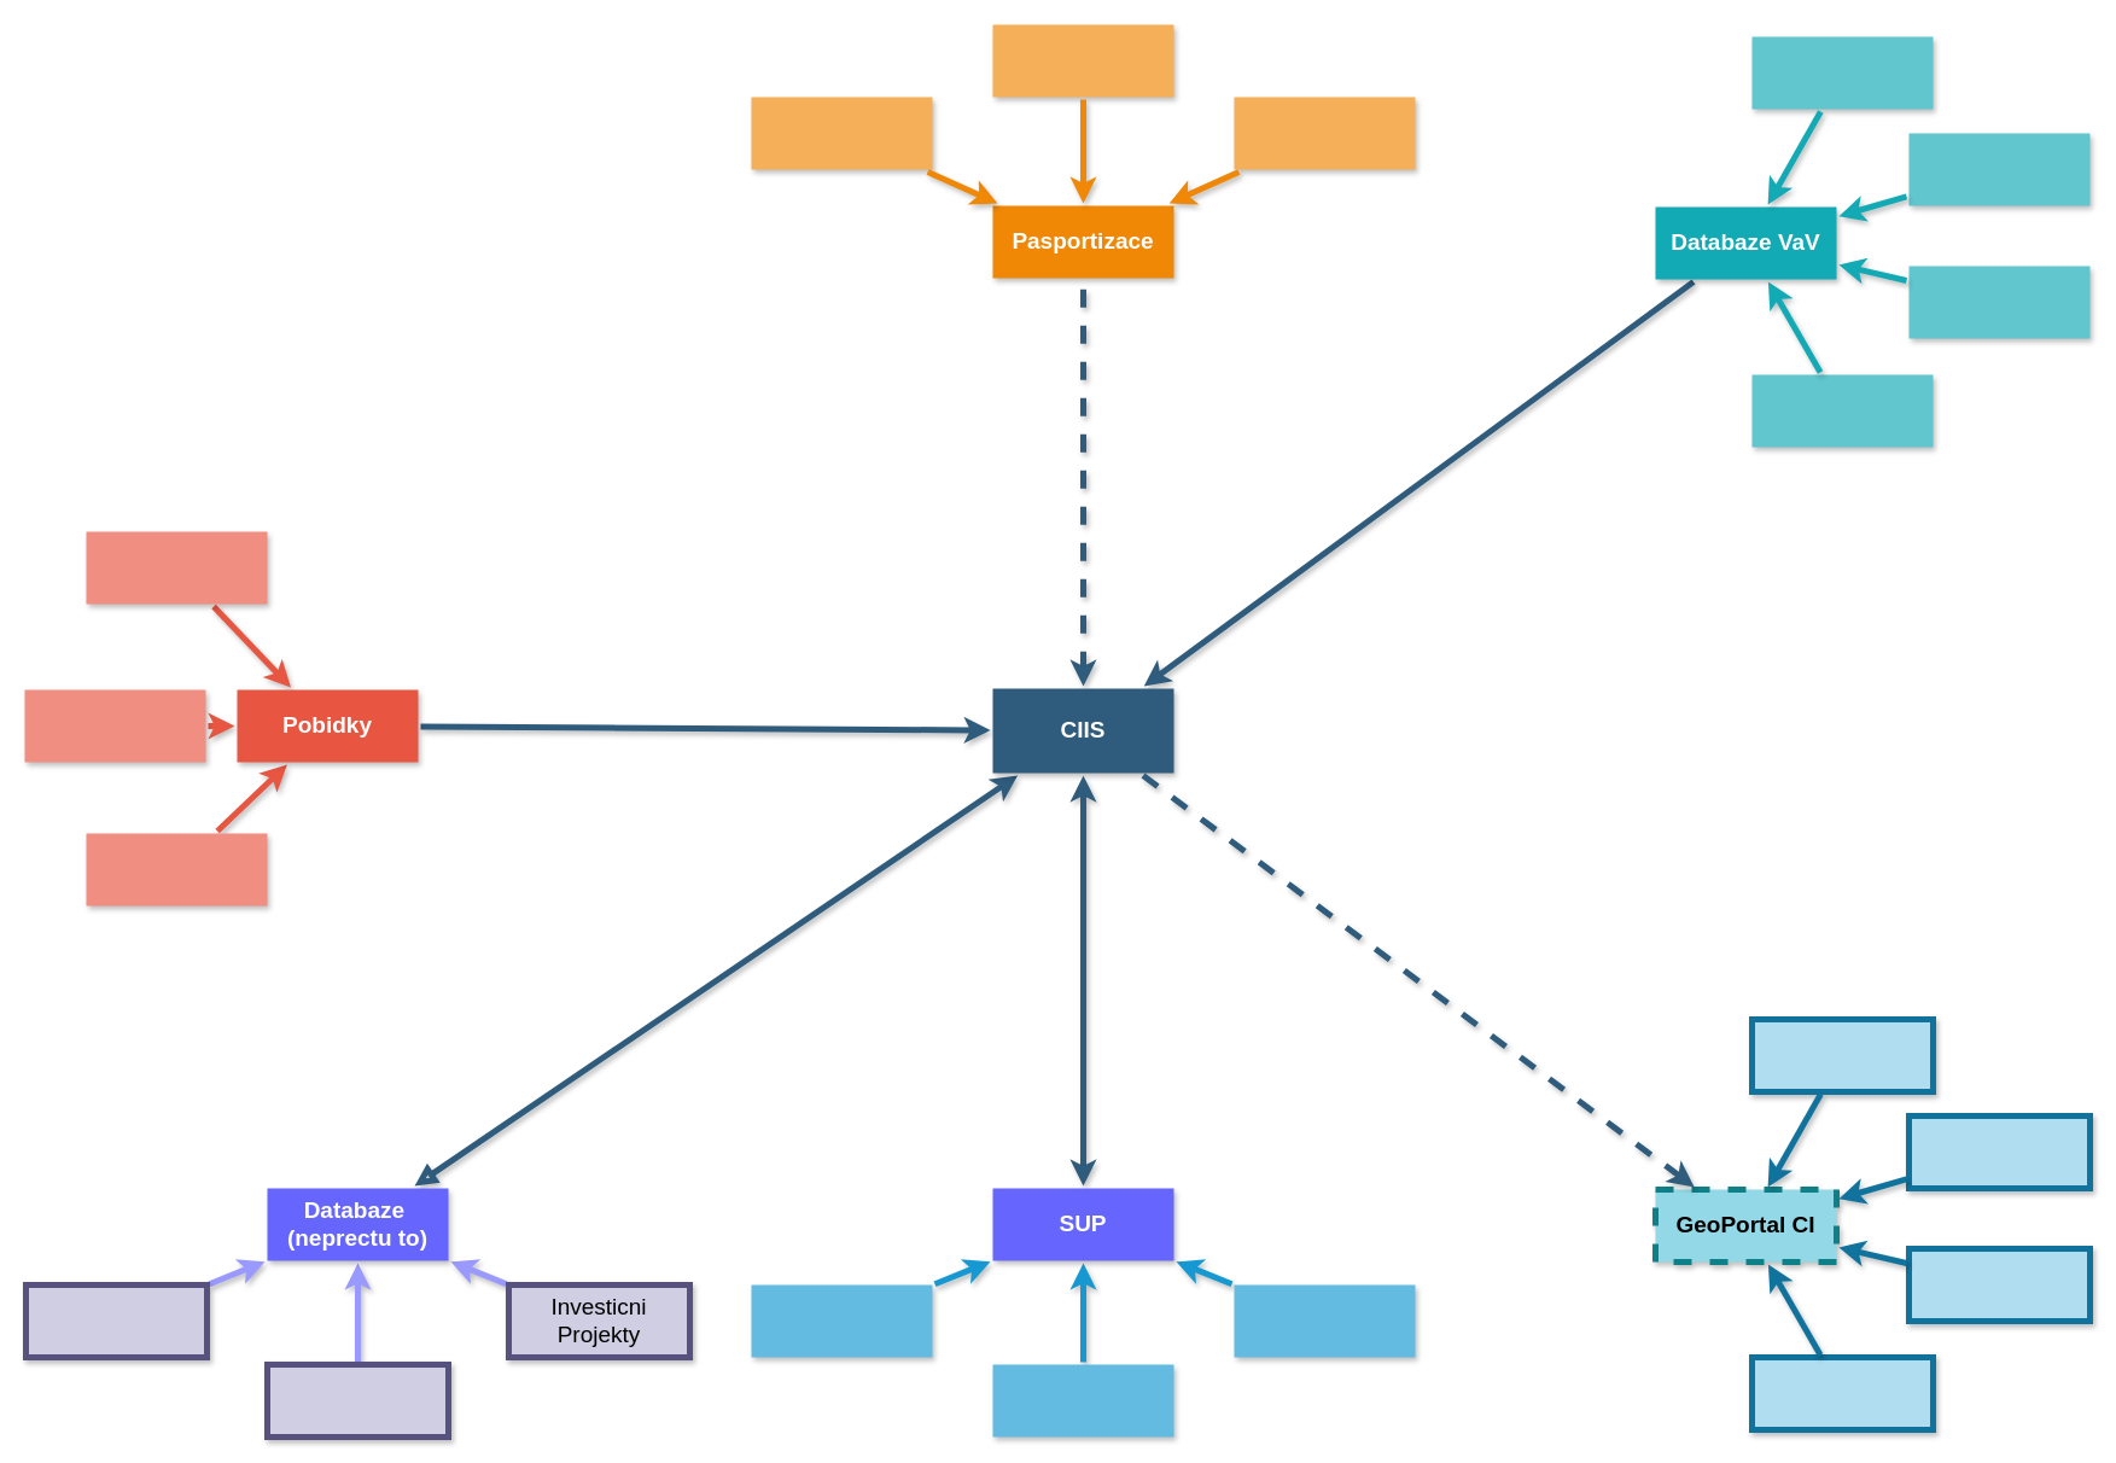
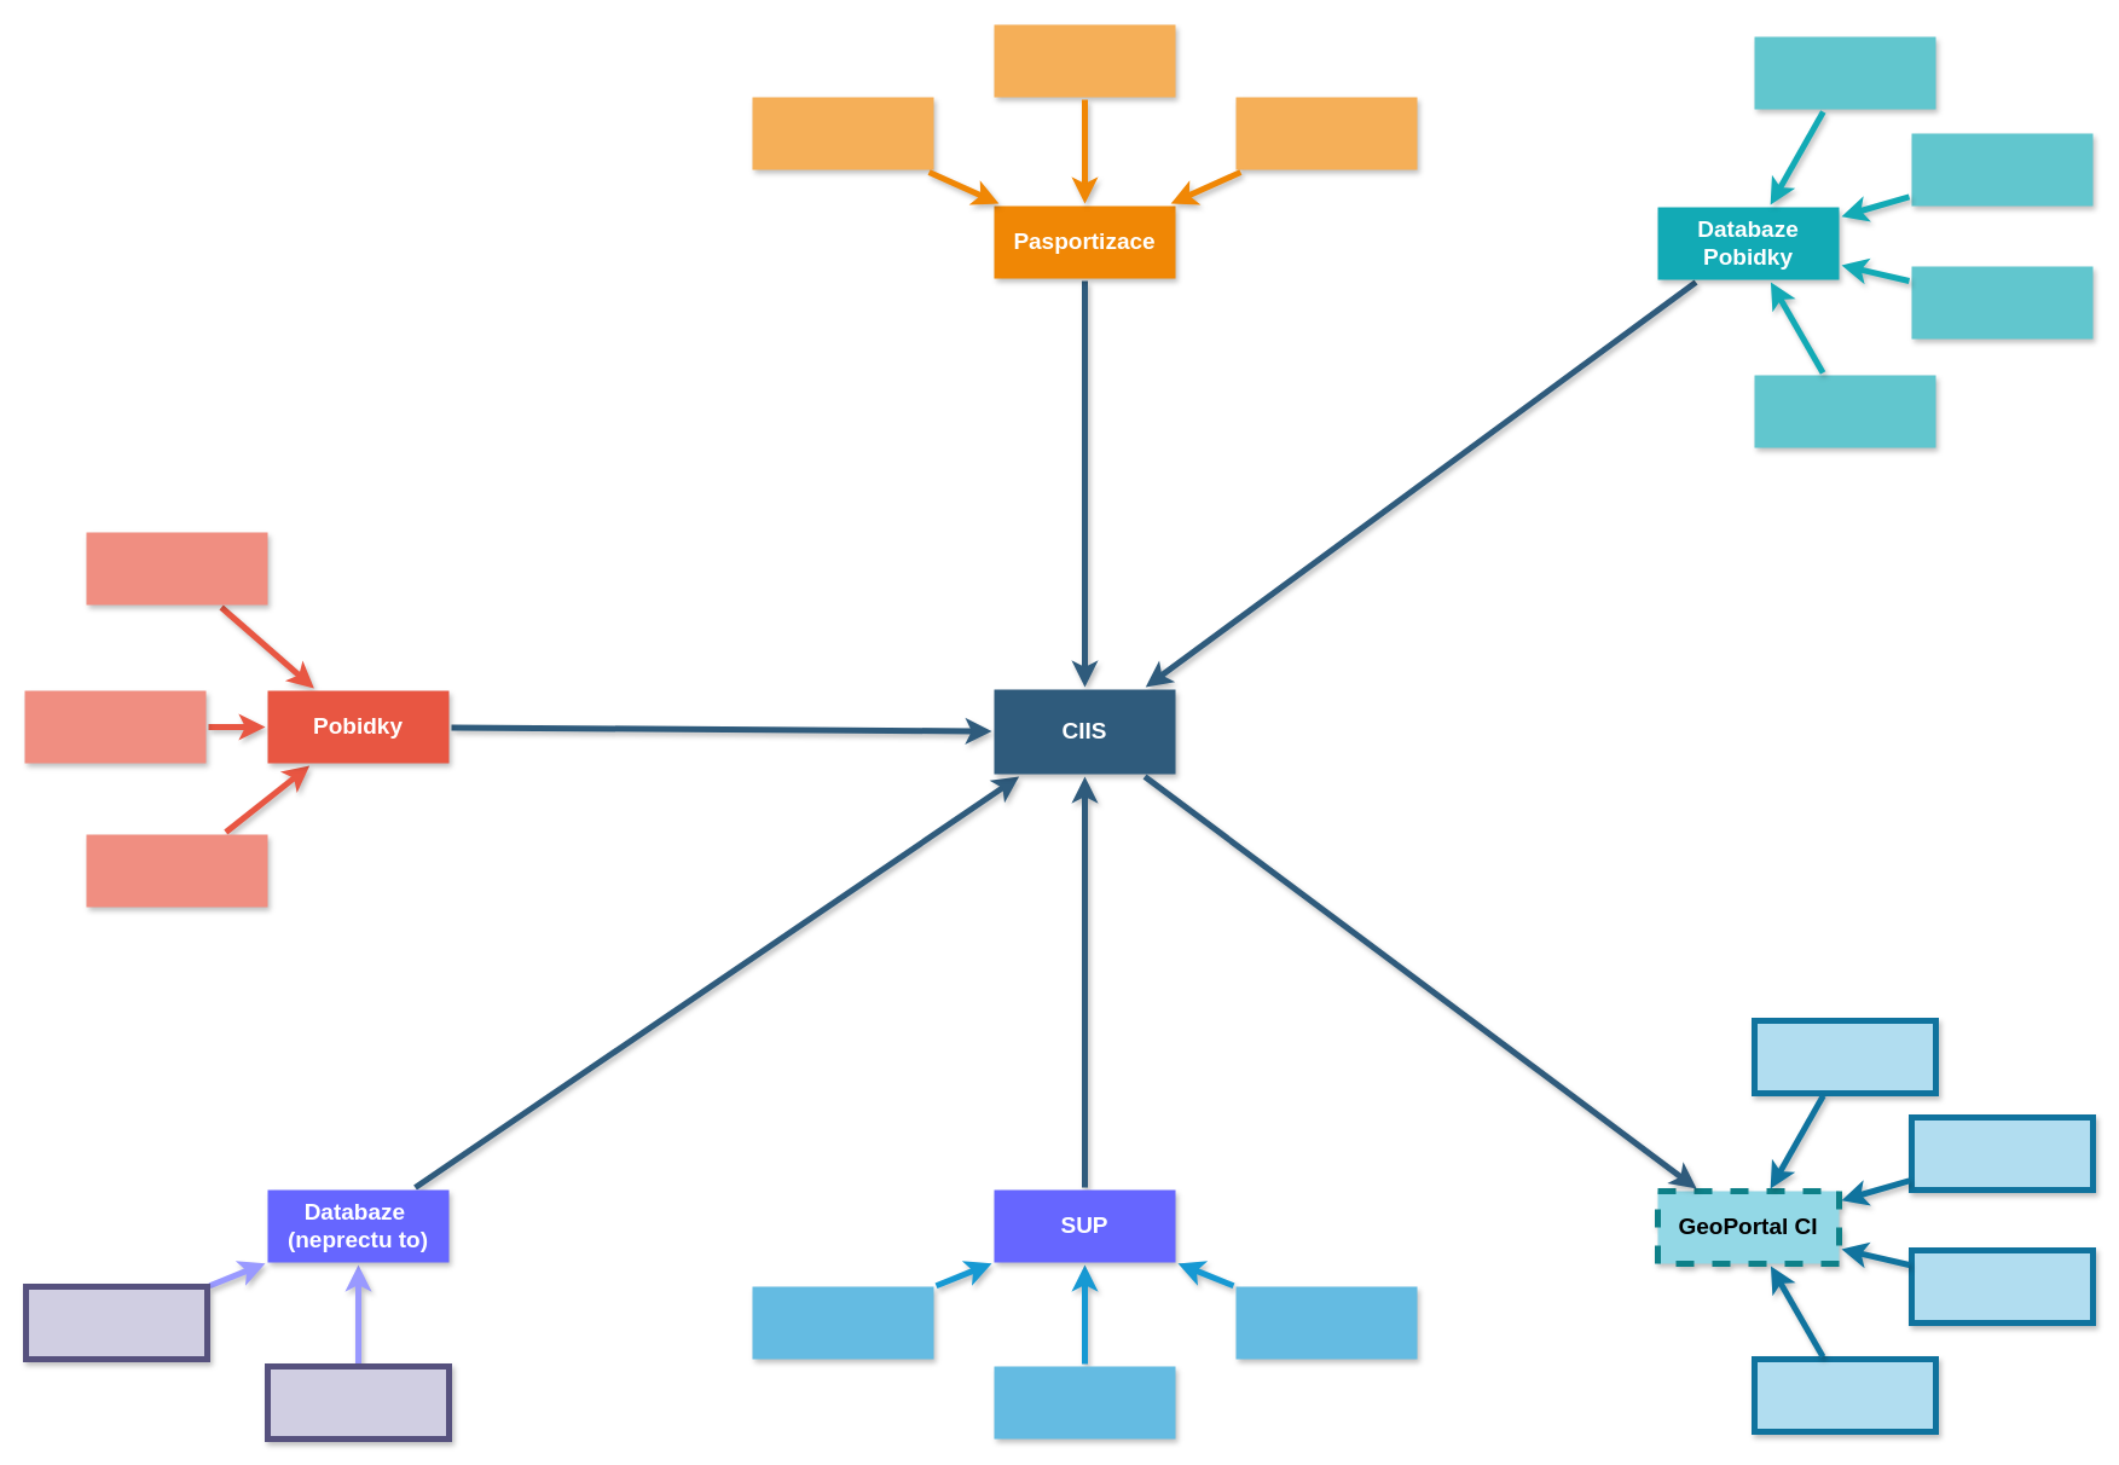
- <mxCell id="28" value="Databaze VaV" style="rounded=0;shadow=1;labelBackgroundColor=none;strokeColor=none;strokeWidth=5;fillColor=#12aab5;fontFamily=Helvetica;fontSize=19;fontColor=#FFFFFF;align=center;spacing=5;fontStyle=1;arcSize=7;perimeterSpacing=2;sketch=0;labelBorderColor=none;whiteSpace=wrap;html=1;" parent="1" vertex="1"><mxGeometry x="1371" y="171" width="150" height="60" as="geometry" /></mxCell>
+ <mxCell id="28" value="Databaze Pobidky" style="rounded=0;shadow=1;labelBackgroundColor=none;strokeColor=none;strokeWidth=5;fillColor=#12aab5;fontFamily=Helvetica;fontSize=19;fontColor=#FFFFFF;align=center;spacing=5;fontStyle=1;arcSize=7;perimeterSpacing=2;sketch=0;labelBorderColor=none;whiteSpace=wrap;html=1;" parent="1" vertex="1"><mxGeometry x="1371" y="171" width="150" height="60" as="geometry" /></mxCell>
- <mxCell id="2" value="" style="edgeStyle=none;rounded=0;jumpStyle=none;shadow=1;labelBackgroundColor=none;startArrow=classic;startFill=1;endArrow=none;endFill=0;jettySize=auto;orthogonalLoop=1;strokeColor=#2F5B7C;strokeWidth=5;fontFamily=Helvetica;fontSize=19;fontColor=#23445D;spacing=5;sketch=0;labelBorderColor=none;html=1;dashed=1;" parent="1" source="6" target="21" edge="1"><mxGeometry relative="1" as="geometry" /></mxCell>
+ <mxCell id="2" value="" style="edgeStyle=none;rounded=0;jumpStyle=none;shadow=1;labelBackgroundColor=none;startArrow=classic;startFill=1;endArrow=none;endFill=0;jettySize=auto;orthogonalLoop=1;strokeColor=#2F5B7C;strokeWidth=5;fontFamily=Helvetica;fontSize=19;fontColor=#23445D;spacing=5;sketch=0;labelBorderColor=none;html=1;" parent="1" source="6" target="21" edge="1"><mxGeometry relative="1" as="geometry" /></mxCell>
- <mxCell id="10" value="Pobidky" style="rounded=0;shadow=1;labelBackgroundColor=none;strokeColor=none;strokeWidth=5;fillColor=#e85642;fontFamily=Helvetica;fontSize=19;fontColor=#FFFFFF;align=center;spacing=5;fontStyle=1;arcSize=7;perimeterSpacing=2;sketch=0;labelBorderColor=none;whiteSpace=wrap;html=1;" parent="1" vertex="1"><mxGeometry x="196" y="571" width="150" height="60" as="geometry" /></mxCell>
+ <mxCell id="10" value="Pobidky" style="rounded=0;shadow=1;labelBackgroundColor=none;strokeColor=none;strokeWidth=5;fillColor=#e85642;fontFamily=Helvetica;fontSize=19;fontColor=#FFFFFF;align=center;spacing=5;fontStyle=1;arcSize=7;perimeterSpacing=2;sketch=0;labelBorderColor=none;whiteSpace=wrap;html=1;" parent="1" vertex="1"><mxGeometry x="221" y="571" width="150" height="60" as="geometry" /></mxCell>
- <mxCell id="46" value="" style="edgeStyle=none;rounded=0;jumpStyle=none;shadow=1;labelBackgroundColor=none;startArrow=none;startFill=0;endArrow=classic;endFill=1;jettySize=auto;orthogonalLoop=1;strokeColor=#2F5B7C;strokeWidth=5;fontFamily=Helvetica;fontSize=19;fontColor=#23445D;spacing=5;sketch=0;labelBorderColor=none;html=1;dashed=1;" edge="1" parent="1" source="6" target="37"><mxGeometry relative="1" as="geometry"><mxPoint x="880.536" y="652" as="sourcePoint" /><mxPoint x="718.888" y="878" as="targetPoint" /></mxGeometry></mxCell>
+ <mxCell id="46" value="" style="edgeStyle=none;rounded=0;jumpStyle=none;shadow=1;labelBackgroundColor=none;startArrow=none;startFill=0;endArrow=classic;endFill=1;jettySize=auto;orthogonalLoop=1;strokeColor=#2F5B7C;strokeWidth=5;fontFamily=Helvetica;fontSize=19;fontColor=#23445D;spacing=5;sketch=0;labelBorderColor=none;html=1;" edge="1" parent="1" source="6" target="37"><mxGeometry relative="1" as="geometry"><mxPoint x="880.536" y="652" as="sourcePoint" /><mxPoint x="718.888" y="878" as="targetPoint" /></mxGeometry></mxCell>
- <mxCell id="47" value="" style="edgeStyle=none;rounded=0;jumpStyle=none;shadow=1;labelBackgroundColor=none;startArrow=classic;startFill=1;endArrow=classic;endFill=0;jettySize=auto;orthogonalLoop=1;strokeColor=#2F5B7C;strokeWidth=5;fontFamily=Helvetica;fontSize=19;fontColor=#23445D;spacing=5;sketch=0;labelBorderColor=none;html=1;" edge="1" parent="1" target="51" source="6"><mxGeometry relative="1" as="geometry"><mxPoint x="1458.507" y="660" as="sourcePoint" /></mxGeometry></mxCell>
+ <mxCell id="47" value="" style="edgeStyle=none;rounded=0;jumpStyle=none;shadow=1;labelBackgroundColor=none;startArrow=classic;startFill=1;endArrow=none;endFill=0;jettySize=auto;orthogonalLoop=1;strokeColor=#2F5B7C;strokeWidth=5;fontFamily=Helvetica;fontSize=19;fontColor=#23445D;spacing=5;sketch=0;labelBorderColor=none;html=1;" edge="1" parent="1" target="51" source="6"><mxGeometry relative="1" as="geometry"><mxPoint x="1458.507" y="660" as="sourcePoint" /></mxGeometry></mxCell>
- <mxCell id="4" value="" style="edgeStyle=none;rounded=0;jumpStyle=none;shadow=1;labelBackgroundColor=none;startArrow=classic;startFill=1;endArrow=block;endFill=0;jettySize=auto;orthogonalLoop=1;strokeColor=#2F5B7C;strokeWidth=5;fontFamily=Helvetica;fontSize=19;fontColor=#23445D;spacing=5;sketch=0;labelBorderColor=none;html=1;" parent="1" source="6" target="17" edge="1"><mxGeometry relative="1" as="geometry" /></mxCell>
+ <mxCell id="4" value="" style="edgeStyle=none;rounded=0;jumpStyle=none;shadow=1;labelBackgroundColor=none;startArrow=classic;startFill=1;endArrow=none;endFill=0;jettySize=auto;orthogonalLoop=1;strokeColor=#2F5B7C;strokeWidth=5;fontFamily=Helvetica;fontSize=19;fontColor=#23445D;spacing=5;sketch=0;labelBorderColor=none;html=1;" parent="1" source="6" target="17" edge="1"><mxGeometry relative="1" as="geometry" /></mxCell>
- <mxCell id="16" value="" style="edgeStyle=none;rounded=0;jumpStyle=none;shadow=1;labelBackgroundColor=none;startArrow=classic;startFill=1;endArrow=none;endFill=0;jettySize=auto;orthogonalLoop=1;strokeColor=#9999FF;strokeWidth=5;fontFamily=Helvetica;fontSize=19;fontColor=#FFFFFF;spacing=5;sketch=0;labelBorderColor=none;html=1;" parent="1" source="17" target="18" edge="1"><mxGeometry relative="1" as="geometry" /></mxCell>
- <mxCell id="18" value="Investicni Projekty" style="rounded=0;shadow=1;labelBackgroundColor=none;strokeColor=#56517e;strokeWidth=5;fillColor=#d0cee2;fontFamily=Helvetica;fontSize=19;align=center;spacing=5;arcSize=7;perimeterSpacing=2;sketch=0;labelBorderColor=none;whiteSpace=wrap;html=1;" parent="1" vertex="1"><mxGeometry x="421" y="1064" width="150" height="60" as="geometry" /></mxCell>
